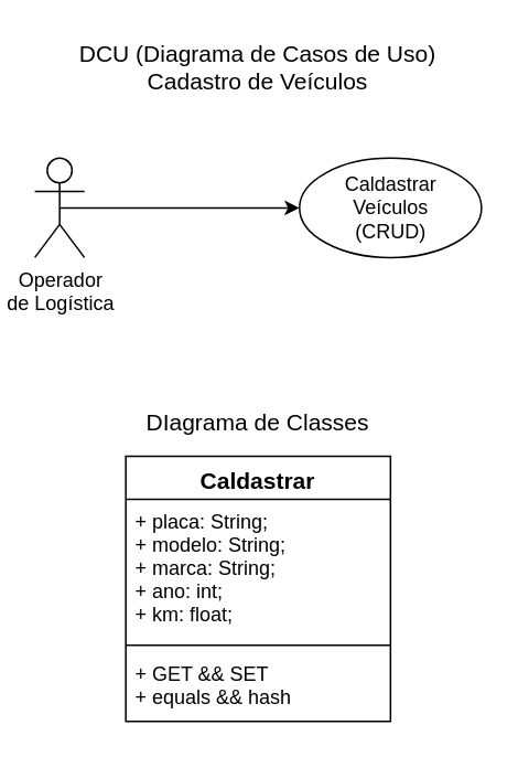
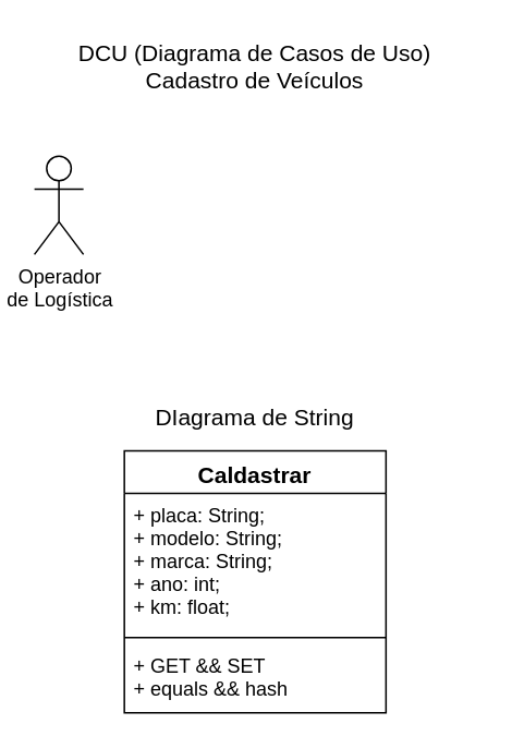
- <mxCell id="2" style="edgeStyle=orthogonalEdgeStyle;rounded=0;orthogonalLoop=1;jettySize=auto;html=1;exitX=0.5;exitY=0.5;exitDx=0;exitDy=0;exitPerimeter=0;entryX=0;entryY=0.5;entryDx=0;entryDy=0;" edge="1" parent="1" source="3" target="4"><mxGeometry relative="1" as="geometry" /></mxCell>
- <mxCell id="4" value="Caldastrar&lt;br&gt;Veículos&lt;br&gt;(CRUD)" style="ellipse;whiteSpace=wrap;html=1;" vertex="1" parent="1"><mxGeometry x="180.5" y="95" width="110" height="60" as="geometry" /></mxCell>
- <mxCell id="6" value="DIagrama de Classes" style="text;html=1;strokeColor=none;fillColor=none;align=center;verticalAlign=middle;whiteSpace=wrap;rounded=0;fontSize=14;" vertex="1" parent="1"><mxGeometry x="35" y="235" width="241" height="40" as="geometry" /></mxCell>
+ <mxCell id="6" value="DIagrama de String" style="text;html=1;strokeColor=none;fillColor=none;align=center;verticalAlign=middle;whiteSpace=wrap;rounded=0;fontSize=14;" vertex="1" parent="1"><mxGeometry x="35" y="235" width="241" height="40" as="geometry" /></mxCell>
